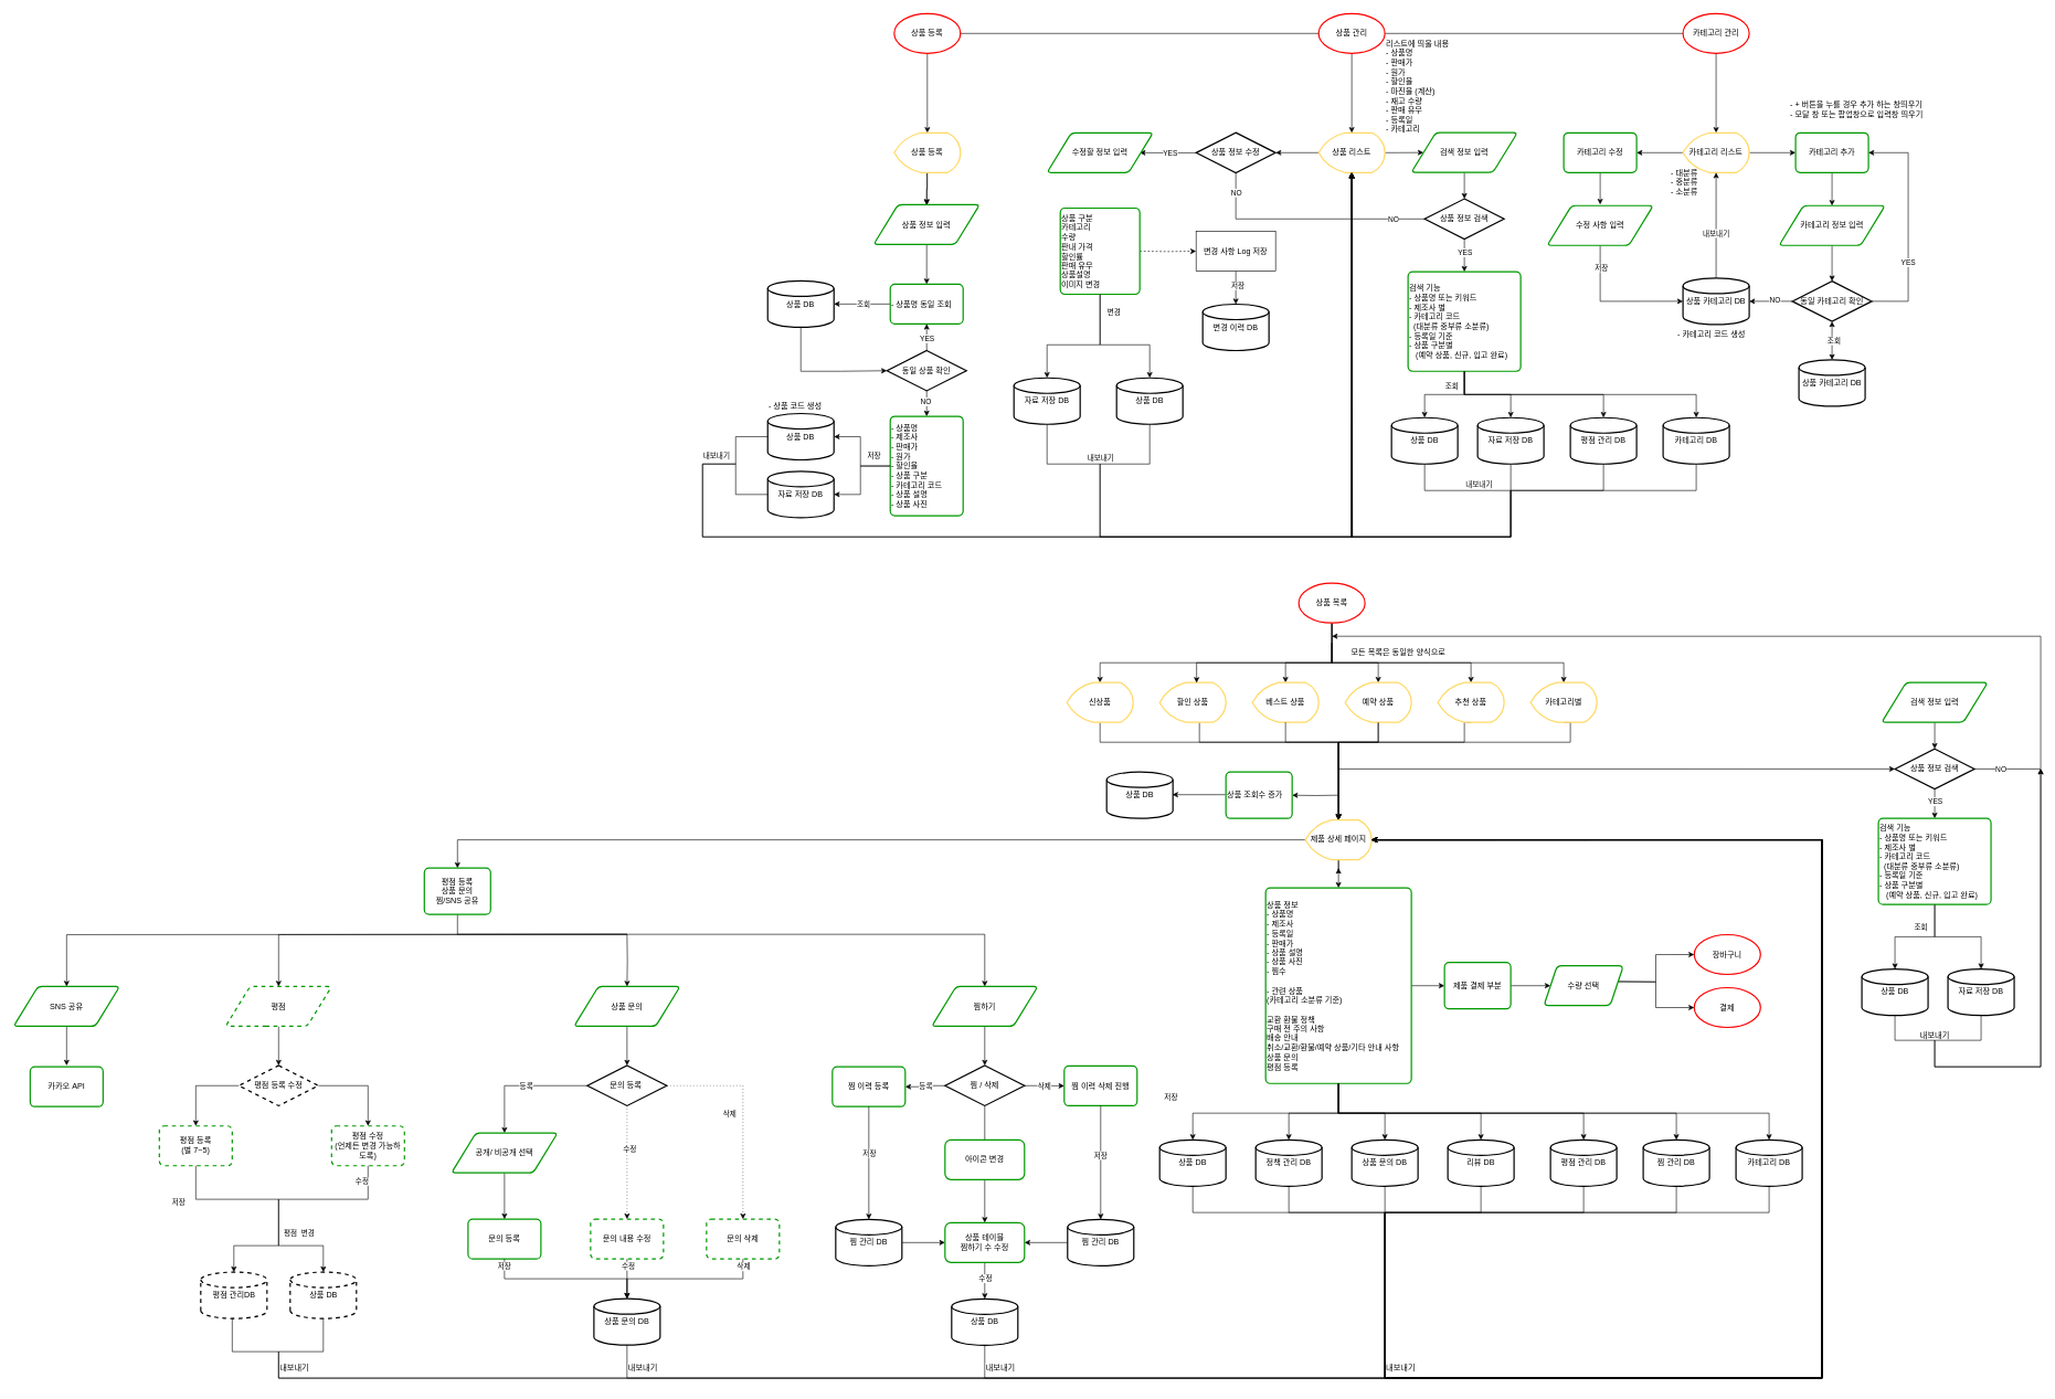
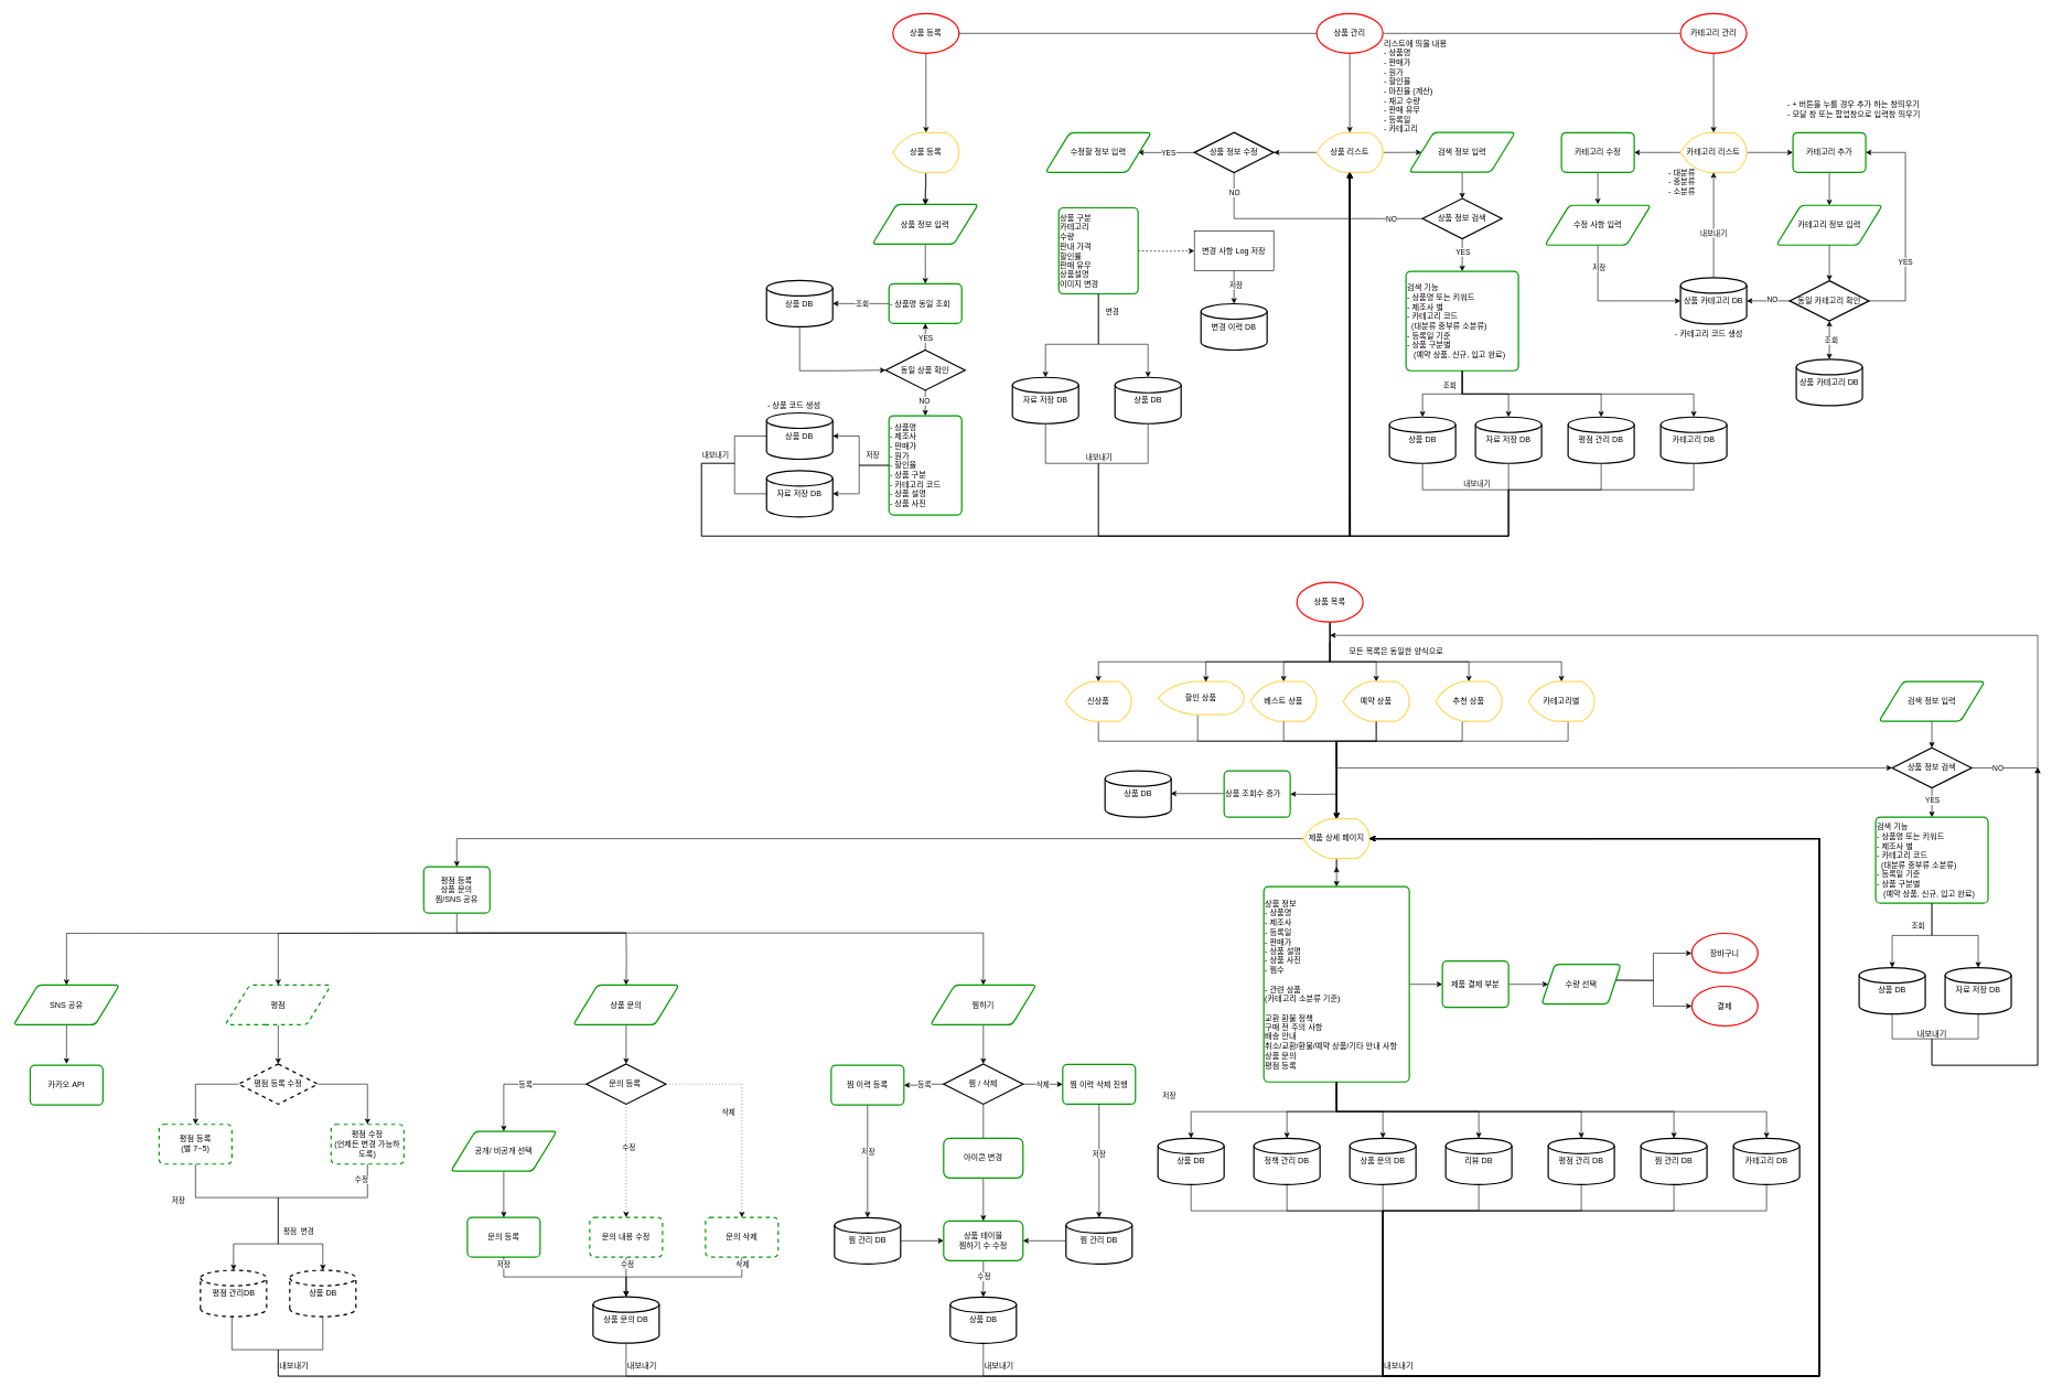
- <mxCell id="107" value="할인 상품" style="strokeWidth=2;html=1;shape=mxgraph.flowchart.display;whiteSpace=wrap;strokeColor=#FFD966;" parent="1" vertex="1"><mxGeometry x="1750" y="1030" width="100" height="60" as="geometry" /></mxCell>
+ <mxCell id="107" value="할인 상품" style="strokeWidth=2;html=1;shape=mxgraph.flowchart.display;whiteSpace=wrap;strokeColor=#FFD966;" parent="1" vertex="1"><mxGeometry x="1750" y="1030" width="130" height="50" as="geometry" /></mxCell>
